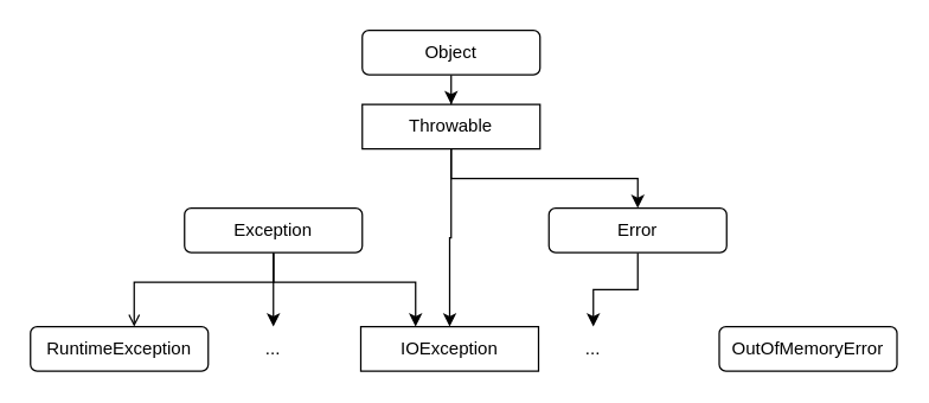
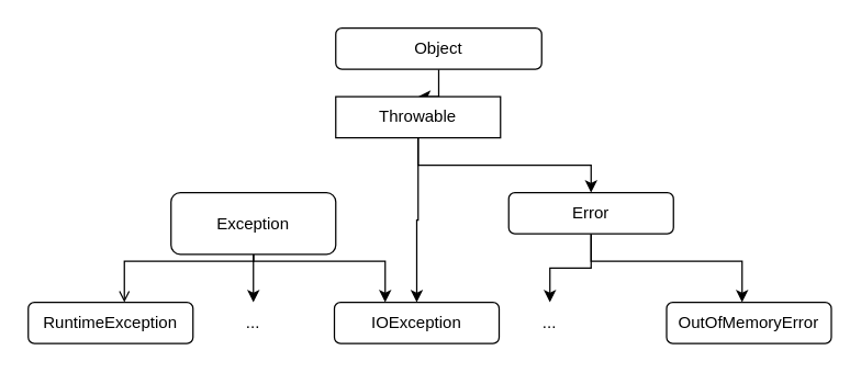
- <mxCell id="3" value="Object" style="rounded=1;whiteSpace=wrap;html=1;" vertex="1" parent="1"><mxGeometry x="244" y="20" width="120" height="30" as="geometry" /></mxCell>
+ <mxCell id="3" value="Object" style="rounded=1;whiteSpace=wrap;html=1;" vertex="1" parent="1"><mxGeometry x="244" y="20" width="150" height="30" as="geometry" /></mxCell>
- <mxCell id="9" value="Exception" style="rounded=1;whiteSpace=wrap;html=1;" vertex="1" parent="1"><mxGeometry x="124" y="140" width="120" height="30" as="geometry" /></mxCell>
+ <mxCell id="9" value="Exception" style="rounded=1;whiteSpace=wrap;html=1;" vertex="1" parent="1"><mxGeometry x="124" y="140" width="120" height="45" as="geometry" /></mxCell>
+ <mxCell id="10" style="edgeStyle=orthogonalEdgeStyle;rounded=0;orthogonalLoop=1;jettySize=auto;html=1;" edge="1" parent="1" source="12" target="13"><mxGeometry relative="1" as="geometry"><Array as="points"><mxPoint x="430" y="190" /><mxPoint x="540" y="190" /></Array></mxGeometry></mxCell>
- <mxCell id="14" value="IOException" style="whiteSpace=wrap;html=1;rounded=0;" vertex="1" parent="1"><mxGeometry x="243" y="220" width="120" height="30" as="geometry" /></mxCell>
+ <mxCell id="14" value="IOException" style="rounded=1;whiteSpace=wrap;html=1;" vertex="1" parent="1"><mxGeometry x="243" y="220" width="120" height="30" as="geometry" /></mxCell>
